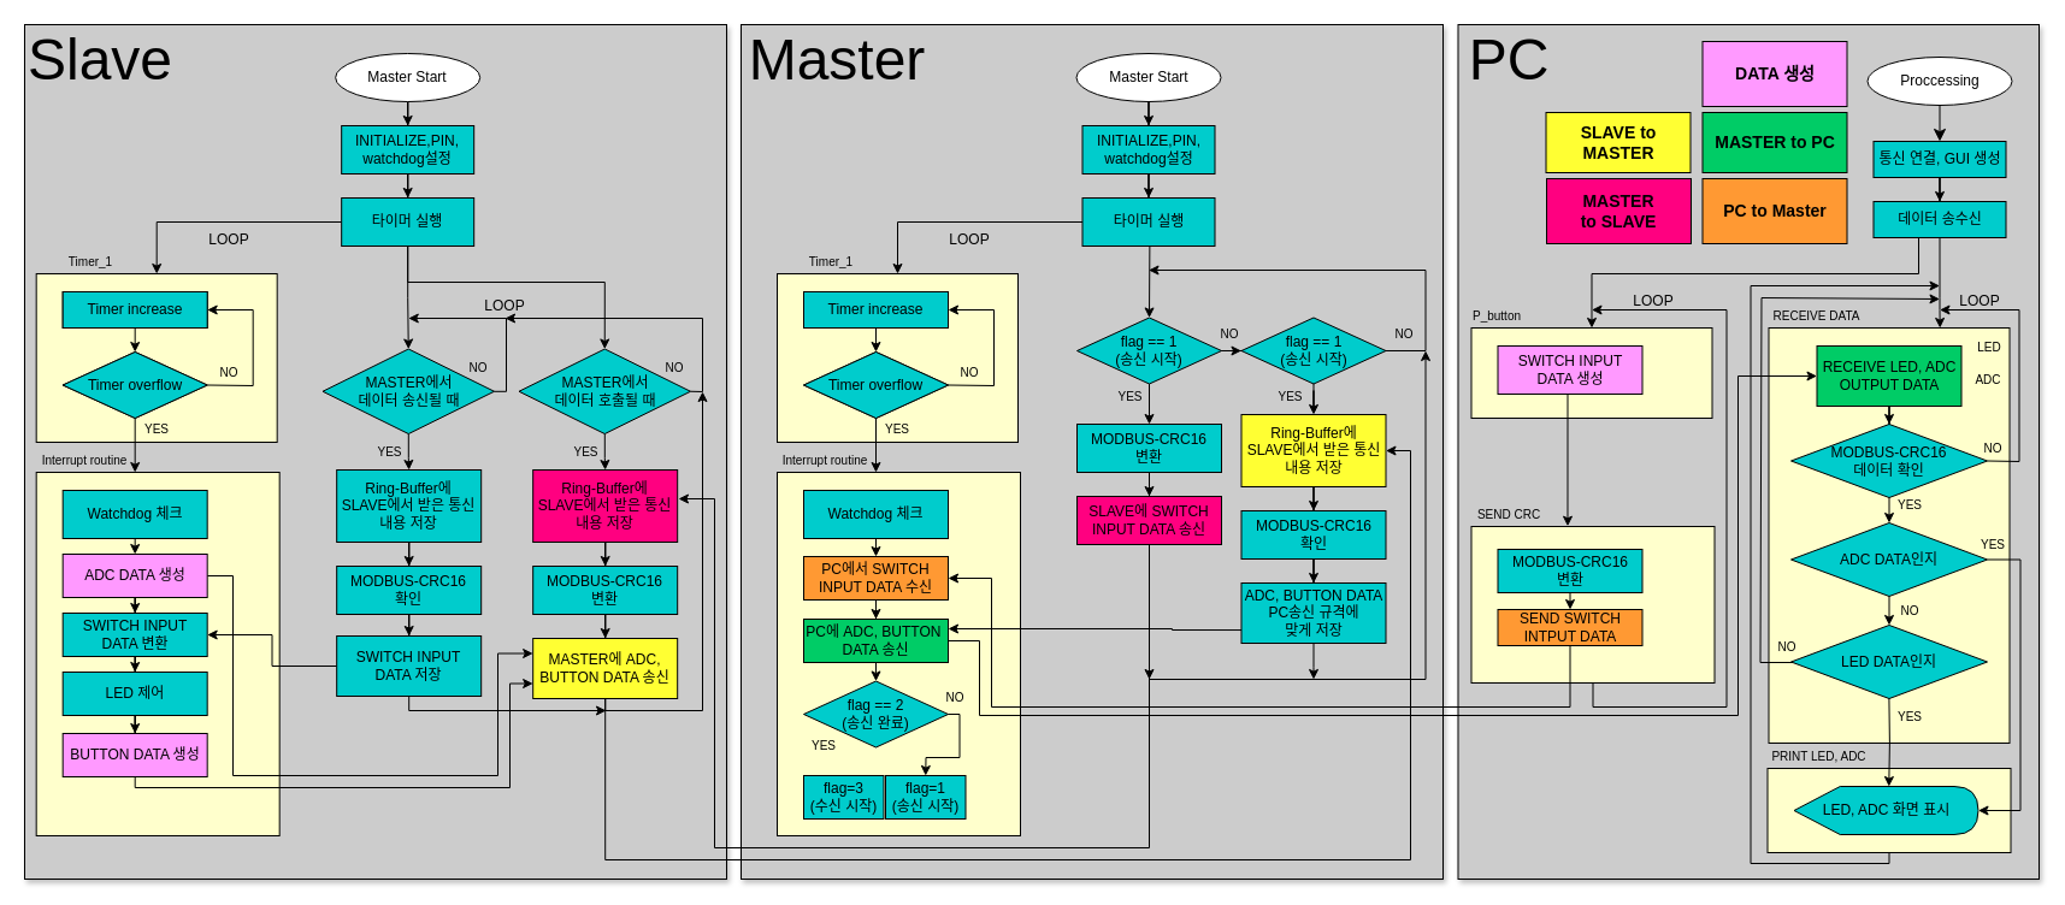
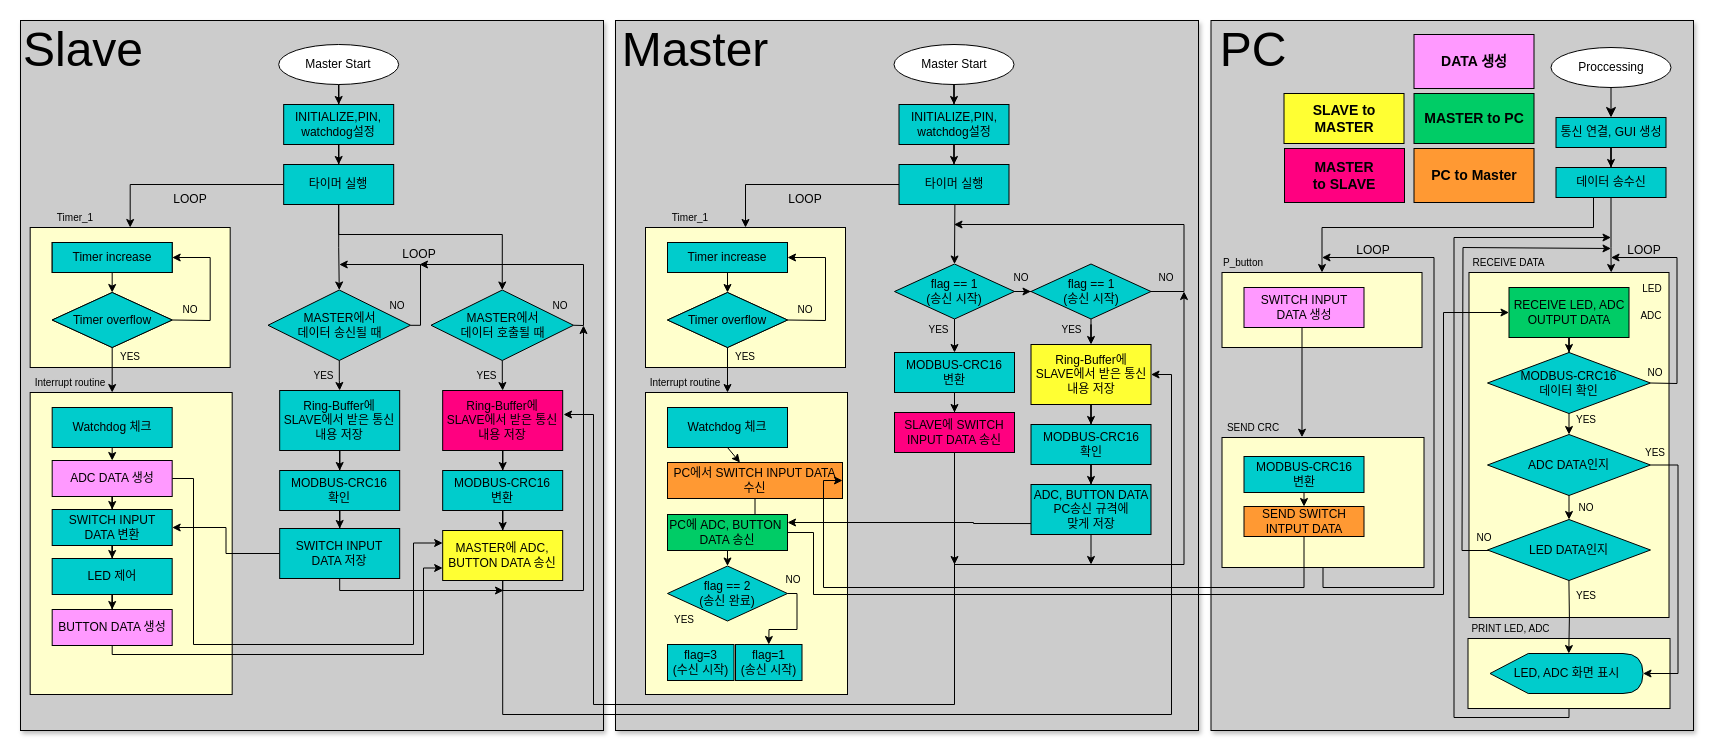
- <mxCell id="25" value="PC에서 SWITCH INPUT DATA 수신&lt;span style=&quot;font-size: 11px; background-color: rgb(255, 255, 255);&quot;&gt;&lt;br&gt;&lt;/span&gt;" style="rounded=0;whiteSpace=wrap;html=1;fillColor=#FF9933;" vertex="1" parent="1"><mxGeometry x="667" y="462" width="120" height="36" as="geometry" /></mxCell>
+ <mxCell id="25" value="PC에서 SWITCH INPUT DATA 수신&lt;span style=&quot;font-size: 11px; background-color: rgb(255, 255, 255);&quot;&gt;&lt;br&gt;&lt;/span&gt;" style="rounded=0;whiteSpace=wrap;html=1;fillColor=#FF9933;" vertex="1" parent="1"><mxGeometry x="667" y="462" width="175" height="36" as="geometry" /></mxCell>
